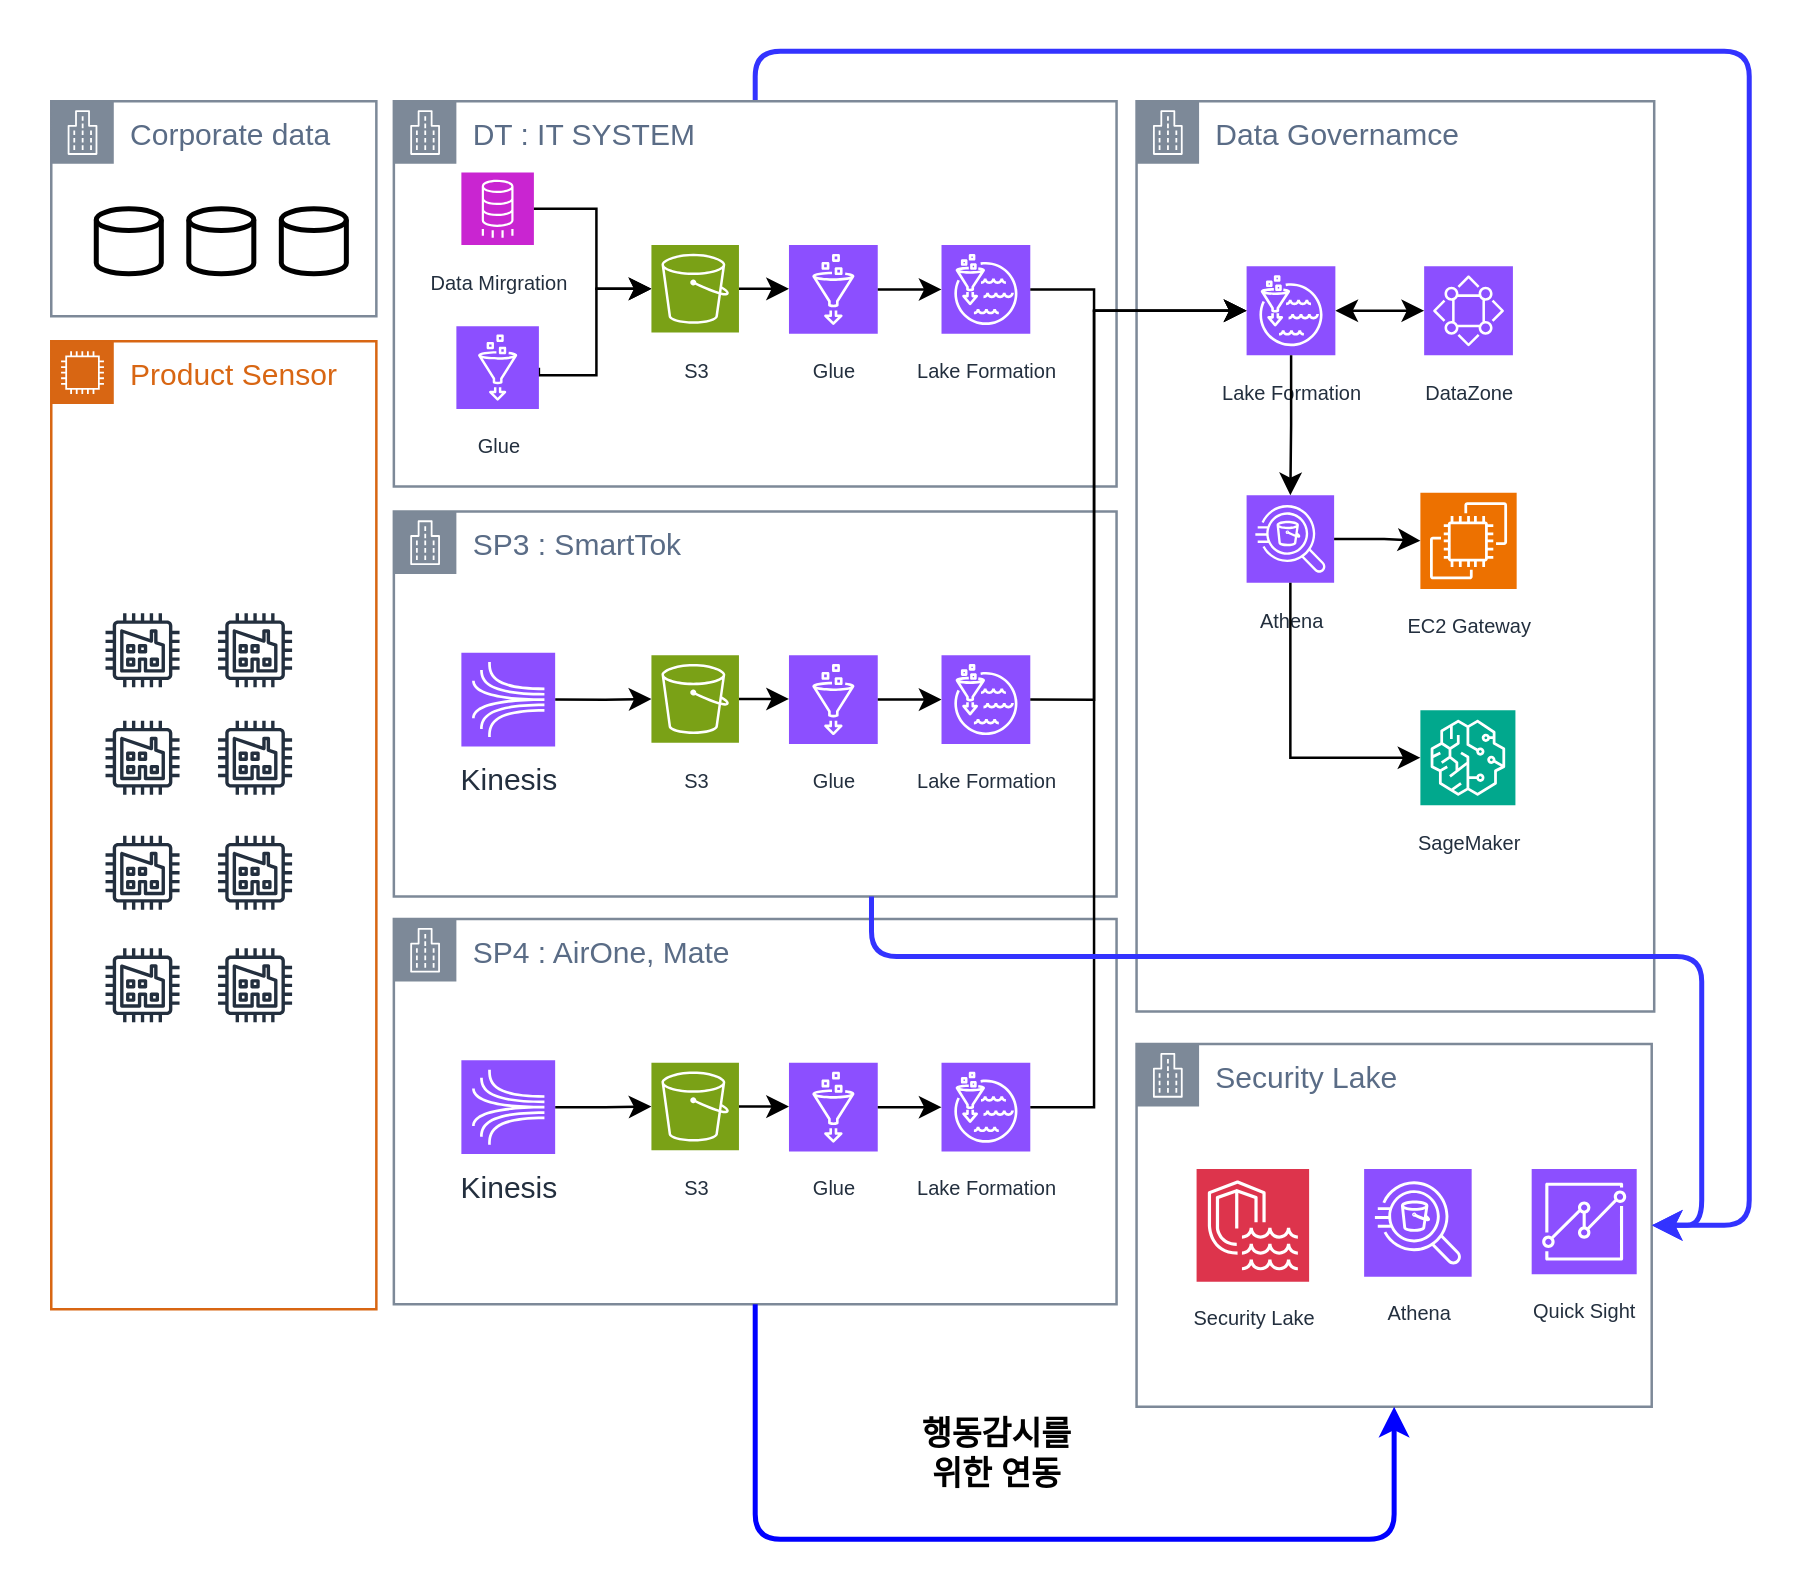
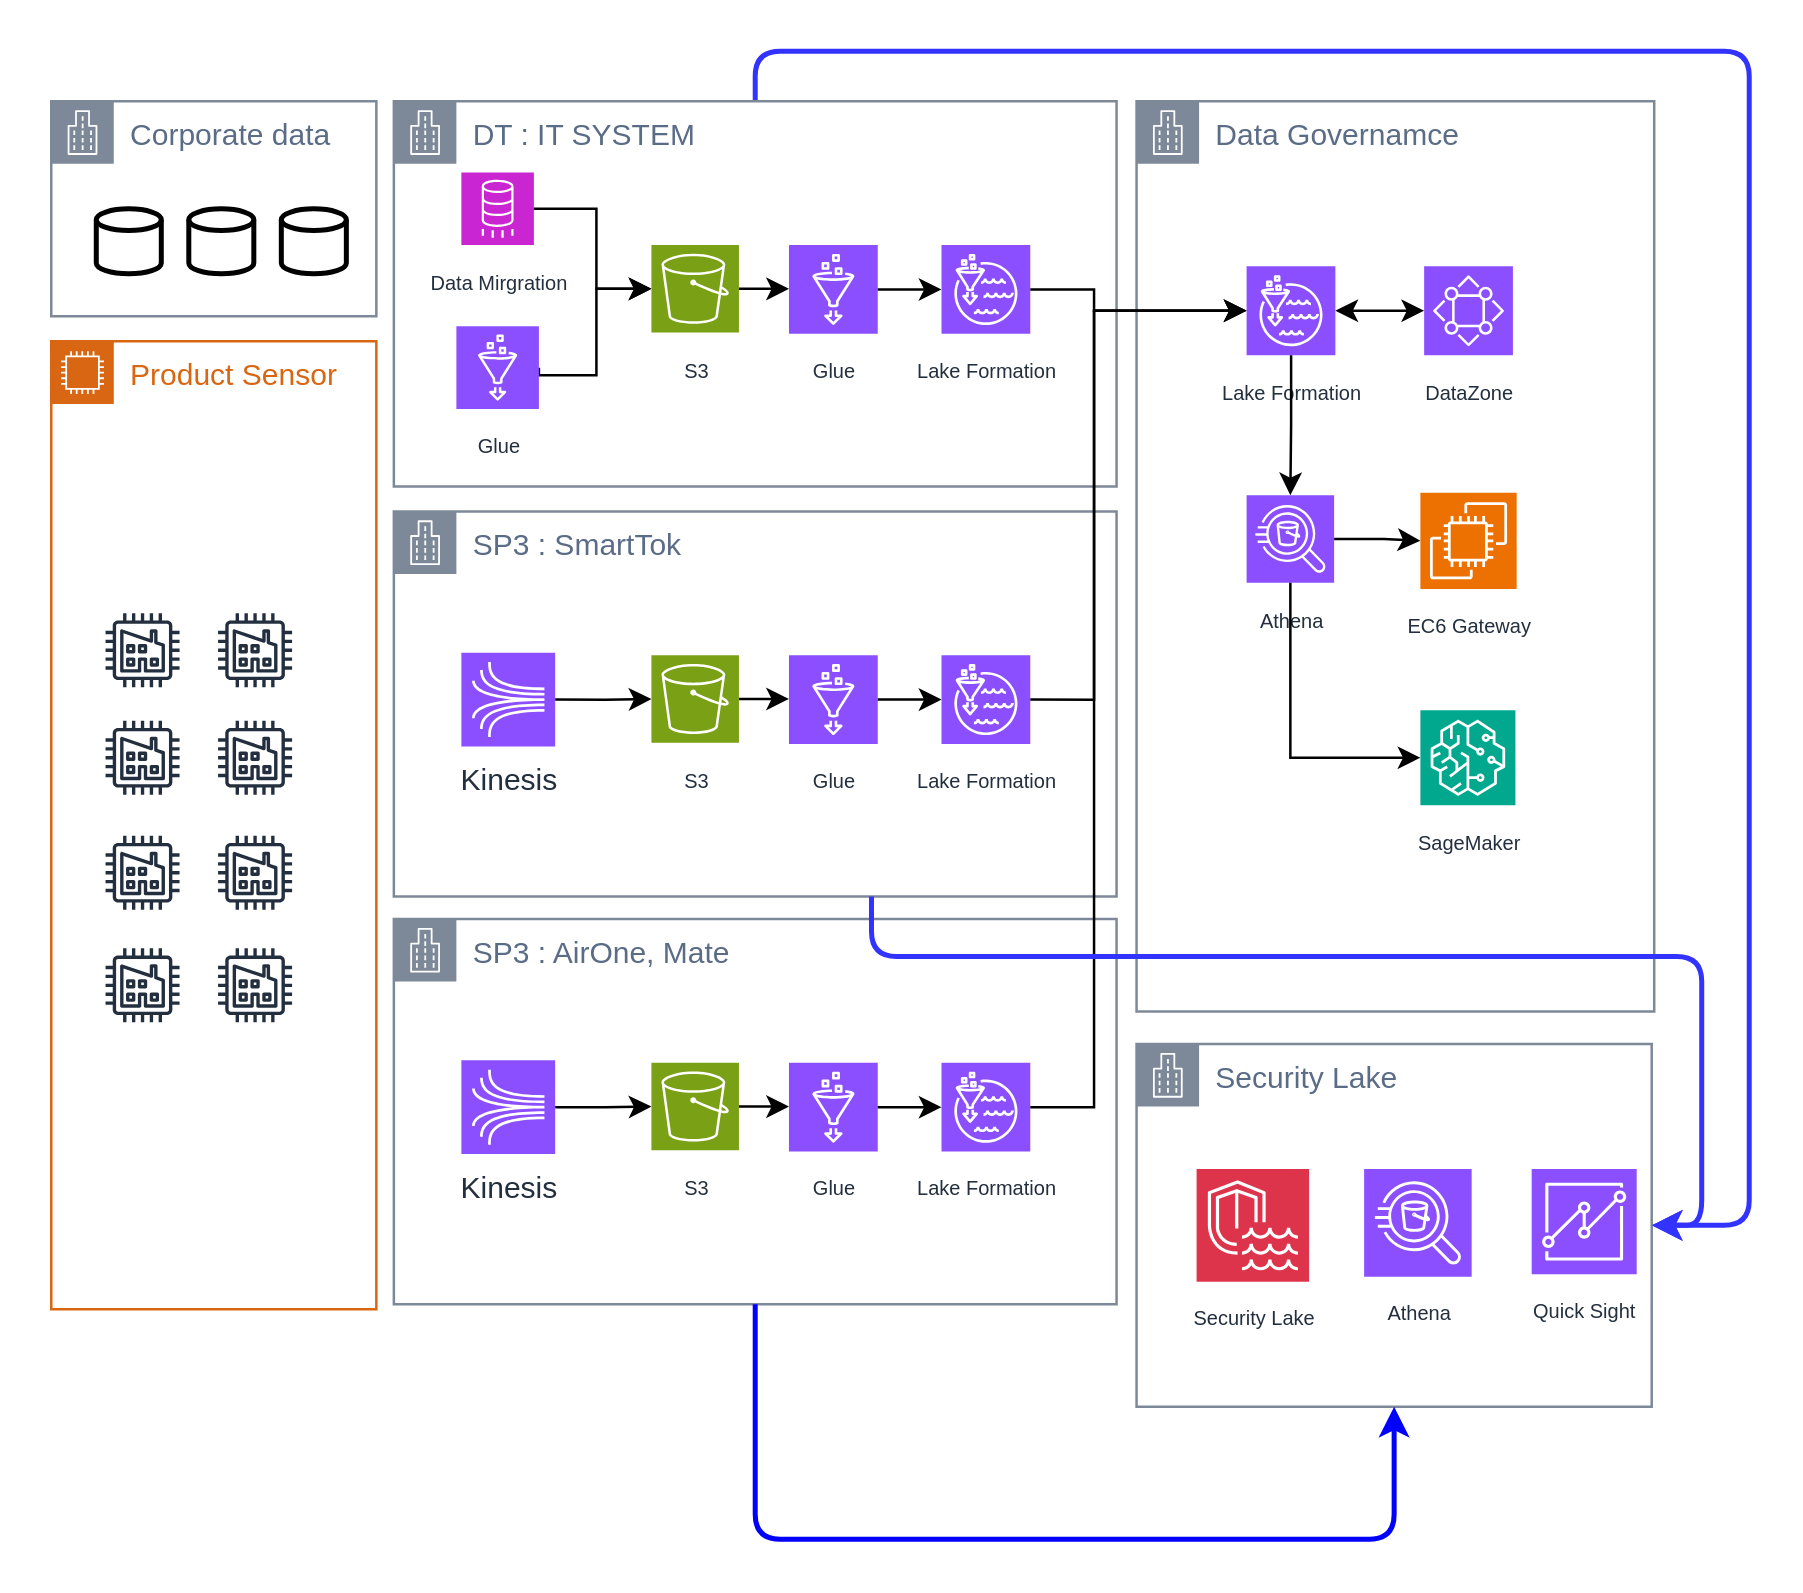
- <mxCell id="38" value="&lt;font style=&quot;font-size: 8px;&quot;&gt;EC2 Gateway&lt;/font&gt;" style="sketch=0;points=[[0,0,0],[0.25,0,0],[0.5,0,0],[0.75,0,0],[1,0,0],[0,1,0],[0.25,1,0],[0.5,1,0],[0.75,1,0],[1,1,0],[0,0.25,0],[0,0.5,0],[0,0.75,0],[1,0.25,0],[1,0.5,0],[1,0.75,0]];outlineConnect=0;fontColor=#232F3E;fillColor=#ED7100;strokeColor=#ffffff;dashed=0;verticalLabelPosition=bottom;verticalAlign=top;align=center;html=1;fontSize=12;fontStyle=0;aspect=fixed;shape=mxgraph.aws4.resourceIcon;resIcon=mxgraph.aws4.ec2;" vertex="1" parent="33"><mxGeometry x="113.5" y="156.5" width="38.5" height="38.5" as="geometry" /></mxCell>
+ <mxCell id="38" value="&lt;font style=&quot;font-size: 8px;&quot;&gt;EC6 Gateway&lt;/font&gt;" style="sketch=0;points=[[0,0,0],[0.25,0,0],[0.5,0,0],[0.75,0,0],[1,0,0],[0,1,0],[0.25,1,0],[0.5,1,0],[0.75,1,0],[1,1,0],[0,0.25,0],[0,0.5,0],[0,0.75,0],[1,0.25,0],[1,0.5,0],[1,0.75,0]];outlineConnect=0;fontColor=#232F3E;fillColor=#ED7100;strokeColor=#ffffff;dashed=0;verticalLabelPosition=bottom;verticalAlign=top;align=center;html=1;fontSize=12;fontStyle=0;aspect=fixed;shape=mxgraph.aws4.resourceIcon;resIcon=mxgraph.aws4.ec2;" vertex="1" parent="33"><mxGeometry x="113.5" y="156.5" width="38.5" height="38.5" as="geometry" /></mxCell>
- <mxCell id="25" value="SP4 : AirOne, Mate" style="points=[[0,0],[0.25,0],[0.5,0],[0.75,0],[1,0],[1,0.25],[1,0.5],[1,0.75],[1,1],[0.75,1],[0.5,1],[0.25,1],[0,1],[0,0.75],[0,0.5],[0,0.25]];outlineConnect=0;gradientColor=none;html=1;whiteSpace=wrap;fontSize=12;fontStyle=0;container=1;pointerEvents=0;collapsible=0;recursiveResize=0;shape=mxgraph.aws4.group;grIcon=mxgraph.aws4.group_corporate_data_center;strokeColor=#7D8998;fillColor=none;verticalAlign=top;align=left;spacingLeft=30;fontColor=#5A6C86;dashed=0;" vertex="1" parent="1"><mxGeometry x="157" y="367" width="289" height="154" as="geometry" /></mxCell>
+ <mxCell id="25" value="SP3 : AirOne, Mate" style="points=[[0,0],[0.25,0],[0.5,0],[0.75,0],[1,0],[1,0.25],[1,0.5],[1,0.75],[1,1],[0.75,1],[0.5,1],[0.25,1],[0,1],[0,0.75],[0,0.5],[0,0.25]];outlineConnect=0;gradientColor=none;html=1;whiteSpace=wrap;fontSize=12;fontStyle=0;container=1;pointerEvents=0;collapsible=0;recursiveResize=0;shape=mxgraph.aws4.group;grIcon=mxgraph.aws4.group_corporate_data_center;strokeColor=#7D8998;fillColor=none;verticalAlign=top;align=left;spacingLeft=30;fontColor=#5A6C86;dashed=0;" vertex="1" parent="1"><mxGeometry x="157" y="367" width="289" height="154" as="geometry" /></mxCell>
- <mxCell id="61" value="&lt;b&gt;&lt;font style=&quot;font-size: 13px;&quot;&gt;행동감시를 위한 연동&lt;/font&gt;&lt;/b&gt;" style="text;html=1;strokeColor=none;fillColor=none;align=center;verticalAlign=middle;whiteSpace=wrap;rounded=0;" vertex="1" parent="1"><mxGeometry x="362" y="554" width="73" height="53" as="geometry" /></mxCell>
